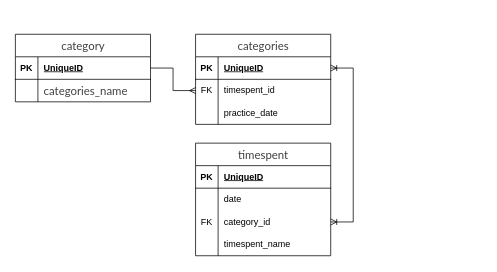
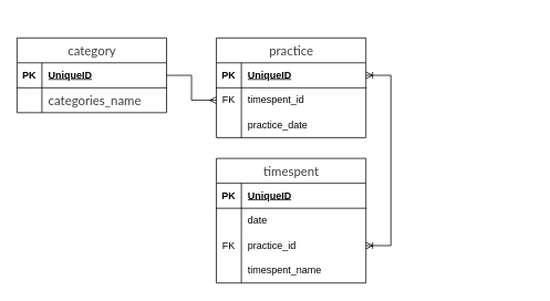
- <mxCell id="9" value="&lt;span style=&quot;color: rgb(65, 64, 64); font-family: Lato, &amp;quot;Helvetica Neue&amp;quot;, Helvetica, Arial, &amp;quot;Hiragino Maru Gothic Pro&amp;quot;, Meiryo, &amp;quot;MS PGothic&amp;quot;, sans-serif; font-size: 15.2px; font-weight: 400; text-align: start; text-wrap-mode: wrap; background-color: rgb(255, 255, 255);&quot;&gt;categories&lt;/span&gt;" style="shape=table;startSize=30;container=1;collapsible=1;childLayout=tableLayout;fixedRows=1;rowLines=0;fontStyle=1;align=center;resizeLast=1;html=1;" vertex="1" parent="1"><mxGeometry x="260" y="45" width="180" height="120" as="geometry" /></mxCell>
+ <mxCell id="9" value="&lt;span style=&quot;color: rgb(65, 64, 64); font-family: Lato, &amp;quot;Helvetica Neue&amp;quot;, Helvetica, Arial, &amp;quot;Hiragino Maru Gothic Pro&amp;quot;, Meiryo, &amp;quot;MS PGothic&amp;quot;, sans-serif; font-size: 15.2px; font-weight: 400; text-align: start; text-wrap-mode: wrap; background-color: rgb(255, 255, 255);&quot;&gt;practice&lt;/span&gt;" style="shape=table;startSize=30;container=1;collapsible=1;childLayout=tableLayout;fixedRows=1;rowLines=0;fontStyle=1;align=center;resizeLast=1;html=1;" vertex="1" parent="1"><mxGeometry x="260" y="45" width="180" height="120" as="geometry" /></mxCell>
- <mxCell id="28" value="category_id" style="shape=partialRectangle;connectable=0;fillColor=none;top=0;left=0;bottom=0;right=0;align=left;spacingLeft=6;overflow=hidden;whiteSpace=wrap;html=1;" vertex="1" parent="26"><mxGeometry x="30" width="150" height="30" as="geometry"><mxRectangle width="150" height="30" as="alternateBounds" /></mxGeometry></mxCell>
+ <mxCell id="28" value="practice_id" style="shape=partialRectangle;connectable=0;fillColor=none;top=0;left=0;bottom=0;right=0;align=left;spacingLeft=6;overflow=hidden;whiteSpace=wrap;html=1;" vertex="1" parent="26"><mxGeometry x="30" width="150" height="30" as="geometry"><mxRectangle width="150" height="30" as="alternateBounds" /></mxGeometry></mxCell>
